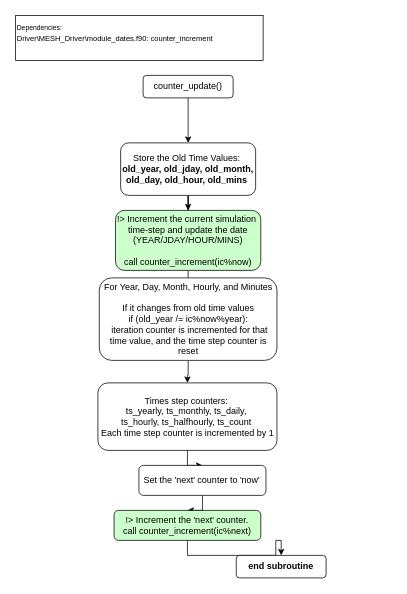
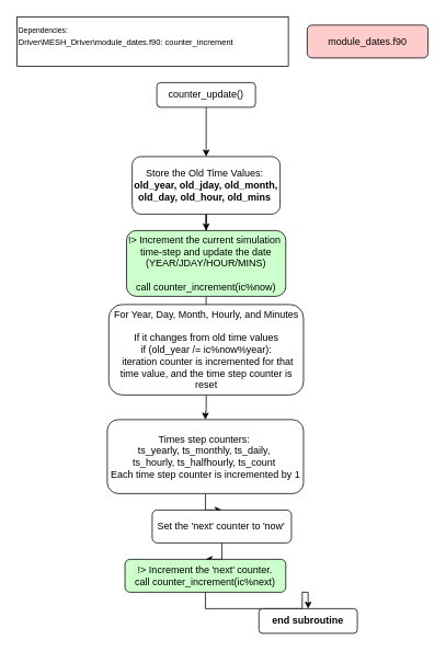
+ <mxCell id="2" value="module_dates.f90" style="rounded=1;whiteSpace=wrap;html=1;fillColor=#FFCCCC;" parent="1" vertex="1"><mxGeometry x="373" y="30" width="147" height="40" as="geometry" /></mxCell>
